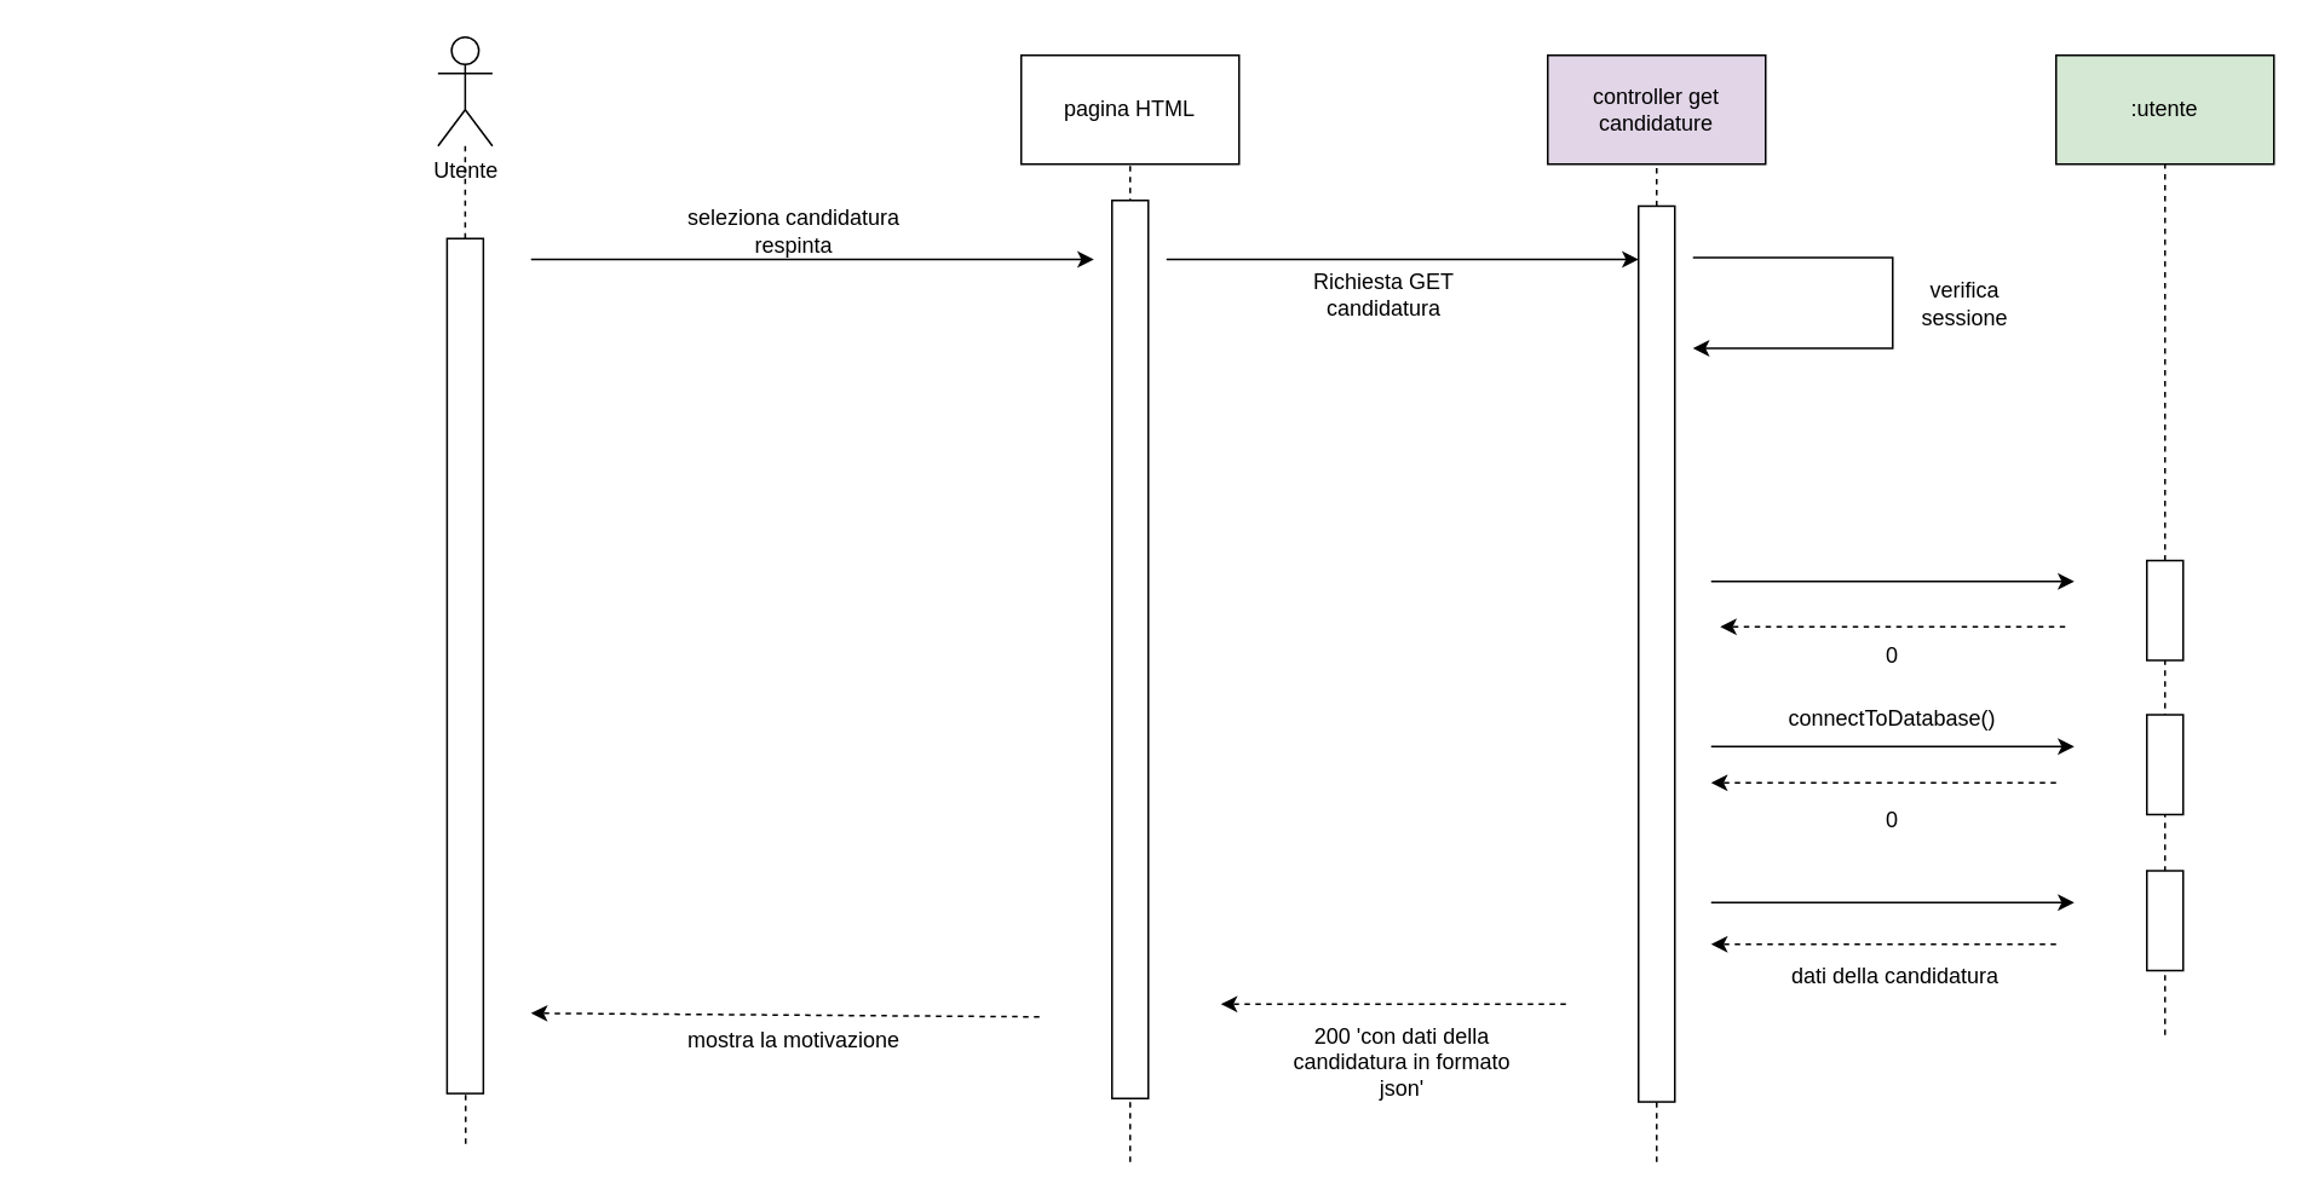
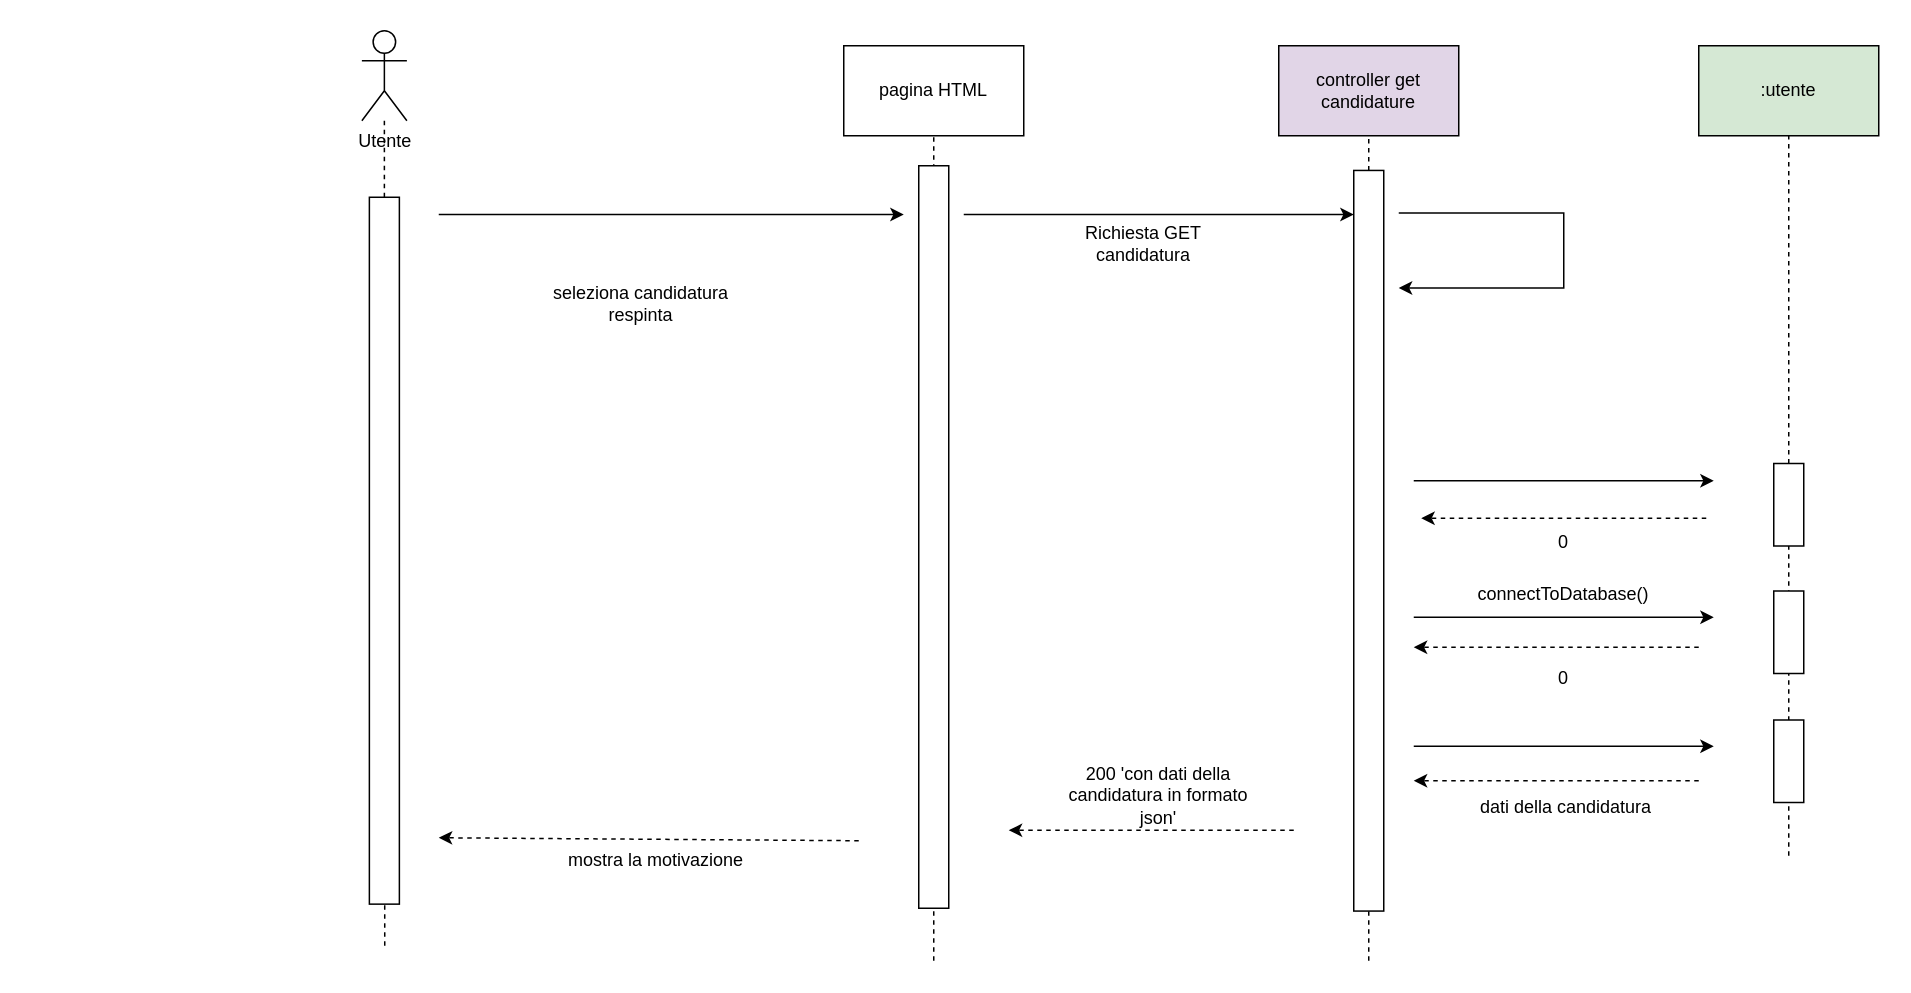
- <mxCell id="27" value="seleziona candidatura respinta" style="text;html=1;align=center;verticalAlign=middle;whiteSpace=wrap;rounded=0;" parent="1" vertex="1"><mxGeometry x="367" y="111.5" width="140" height="30" as="geometry" /></mxCell>
+ <mxCell id="27" value="seleziona candidatura respinta" style="text;html=1;align=center;verticalAlign=middle;whiteSpace=wrap;rounded=0;" parent="1" vertex="1"><mxGeometry x="357" y="186.5" width="140" height="30" as="geometry" /></mxCell>
- <mxCell id="31" value="verifica sessione" style="text;html=1;align=center;verticalAlign=middle;whiteSpace=wrap;rounded=0;" parent="1" vertex="1"><mxGeometry x="1042" y="151.5" width="80" height="30" as="geometry" /></mxCell>
- <mxCell id="23" value="200 'con dati della candidatura in formato json'" style="text;html=1;align=center;verticalAlign=middle;whiteSpace=wrap;rounded=0;" parent="1" vertex="1"><mxGeometry x="707" y="570" width="130" height="30" as="geometry" /></mxCell>
+ <mxCell id="23" value="200 'con dati della candidatura in formato json'" style="text;html=1;align=center;verticalAlign=middle;whiteSpace=wrap;rounded=0;" parent="1" vertex="1"><mxGeometry x="707" y="515" width="130" height="30" as="geometry" /></mxCell>
